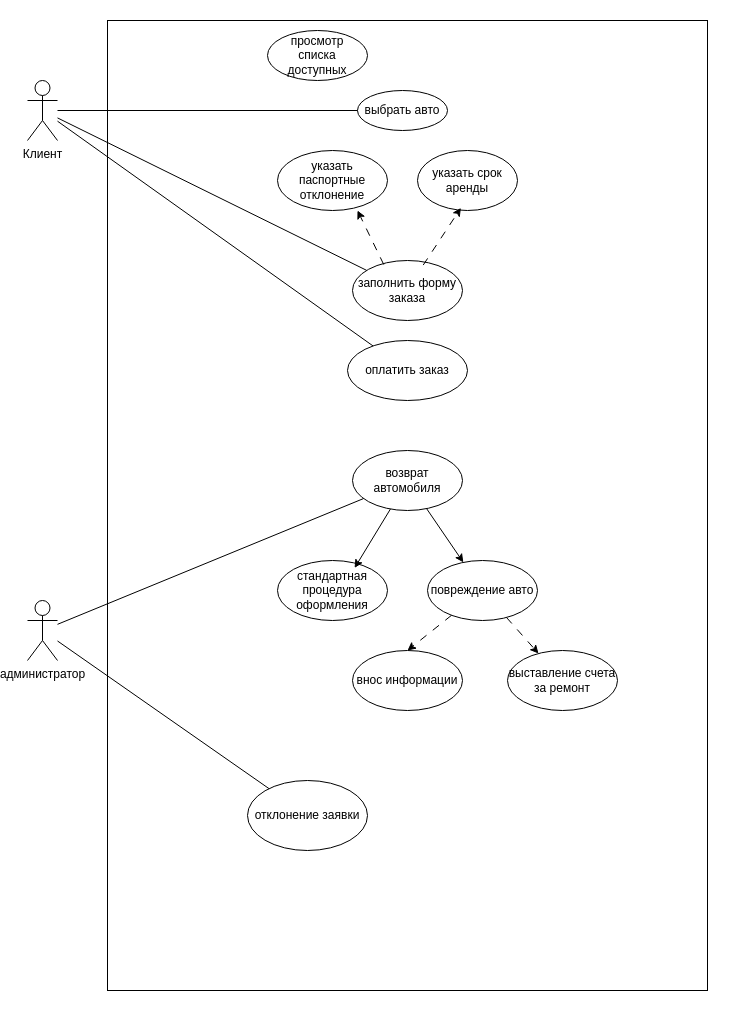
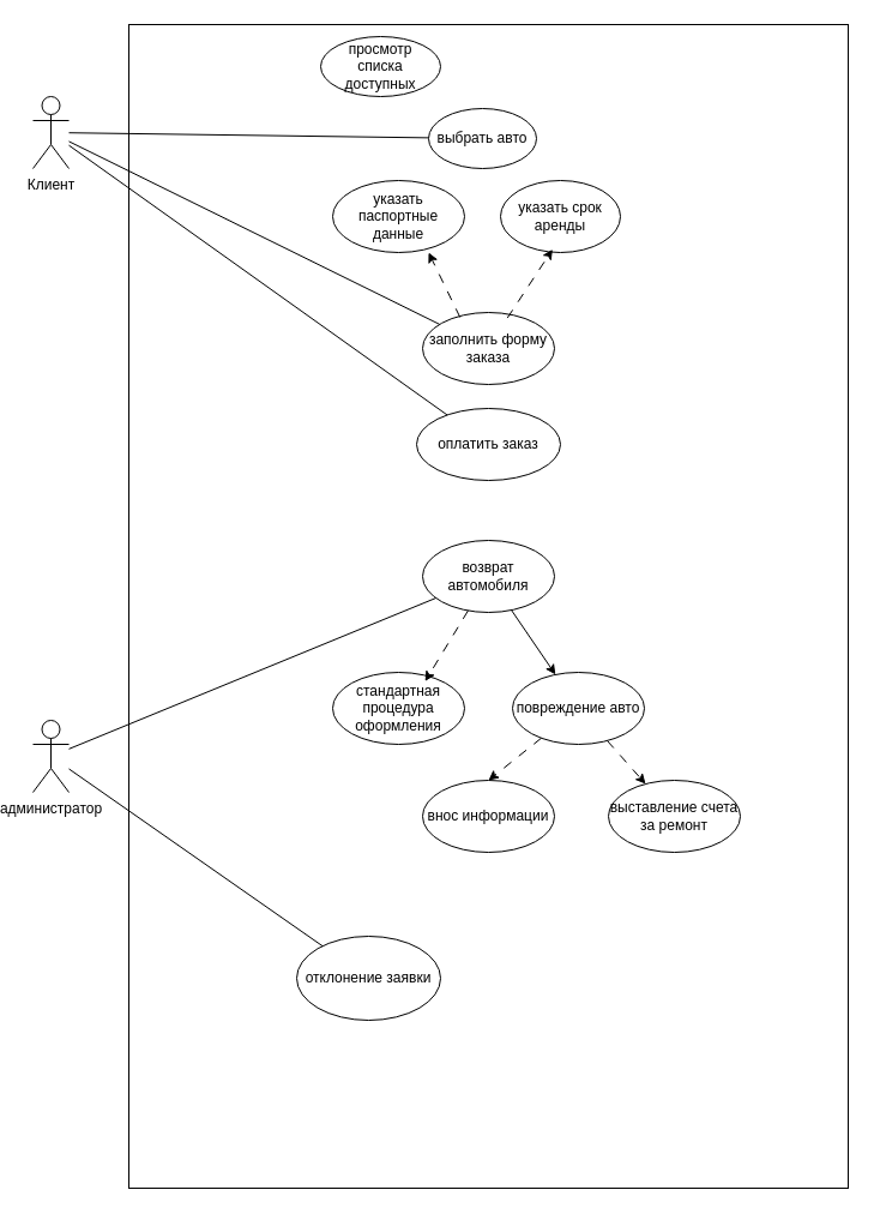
- <mxCell id="4" value="выбрать авто" style="ellipse;whiteSpace=wrap;html=1;" vertex="1" parent="1"><mxGeometry x="350" y="90" width="90" height="40" as="geometry" /></mxCell>
+ <mxCell id="4" value="выбрать авто" style="ellipse;whiteSpace=wrap;html=1;" vertex="1" parent="1"><mxGeometry x="350" y="90" width="90" height="50" as="geometry" /></mxCell>
- <mxCell id="9" value="указать паспортные&lt;div&gt;отклонение&lt;/div&gt;" style="ellipse;whiteSpace=wrap;html=1;" vertex="1" parent="1"><mxGeometry x="270" y="150" width="110" height="60" as="geometry" /></mxCell>
+ <mxCell id="9" value="указать паспортные&lt;div&gt;данные&lt;/div&gt;" style="ellipse;whiteSpace=wrap;html=1;" vertex="1" parent="1"><mxGeometry x="270" y="150" width="110" height="60" as="geometry" /></mxCell>
- <mxCell id="19" value="" style="endArrow=classic;html=1;rounded=0;entryX=0.701;entryY=0.124;entryDx=0;entryDy=0;entryPerimeter=0;dashed=0;dashPattern=8 8;" edge="1" parent="1" source="16" target="18"><mxGeometry width="50" height="50" relative="1" as="geometry"><mxPoint x="380" y="460" as="sourcePoint" /><mxPoint x="430" y="410" as="targetPoint" /></mxGeometry></mxCell>
+ <mxCell id="19" value="" style="endArrow=classic;html=1;rounded=0;entryX=0.701;entryY=0.124;entryDx=0;entryDy=0;entryPerimeter=0;dashed=1;dashPattern=8 8;" edge="1" parent="1" source="16" target="18"><mxGeometry width="50" height="50" relative="1" as="geometry"><mxPoint x="380" y="460" as="sourcePoint" /><mxPoint x="430" y="410" as="targetPoint" /></mxGeometry></mxCell>
